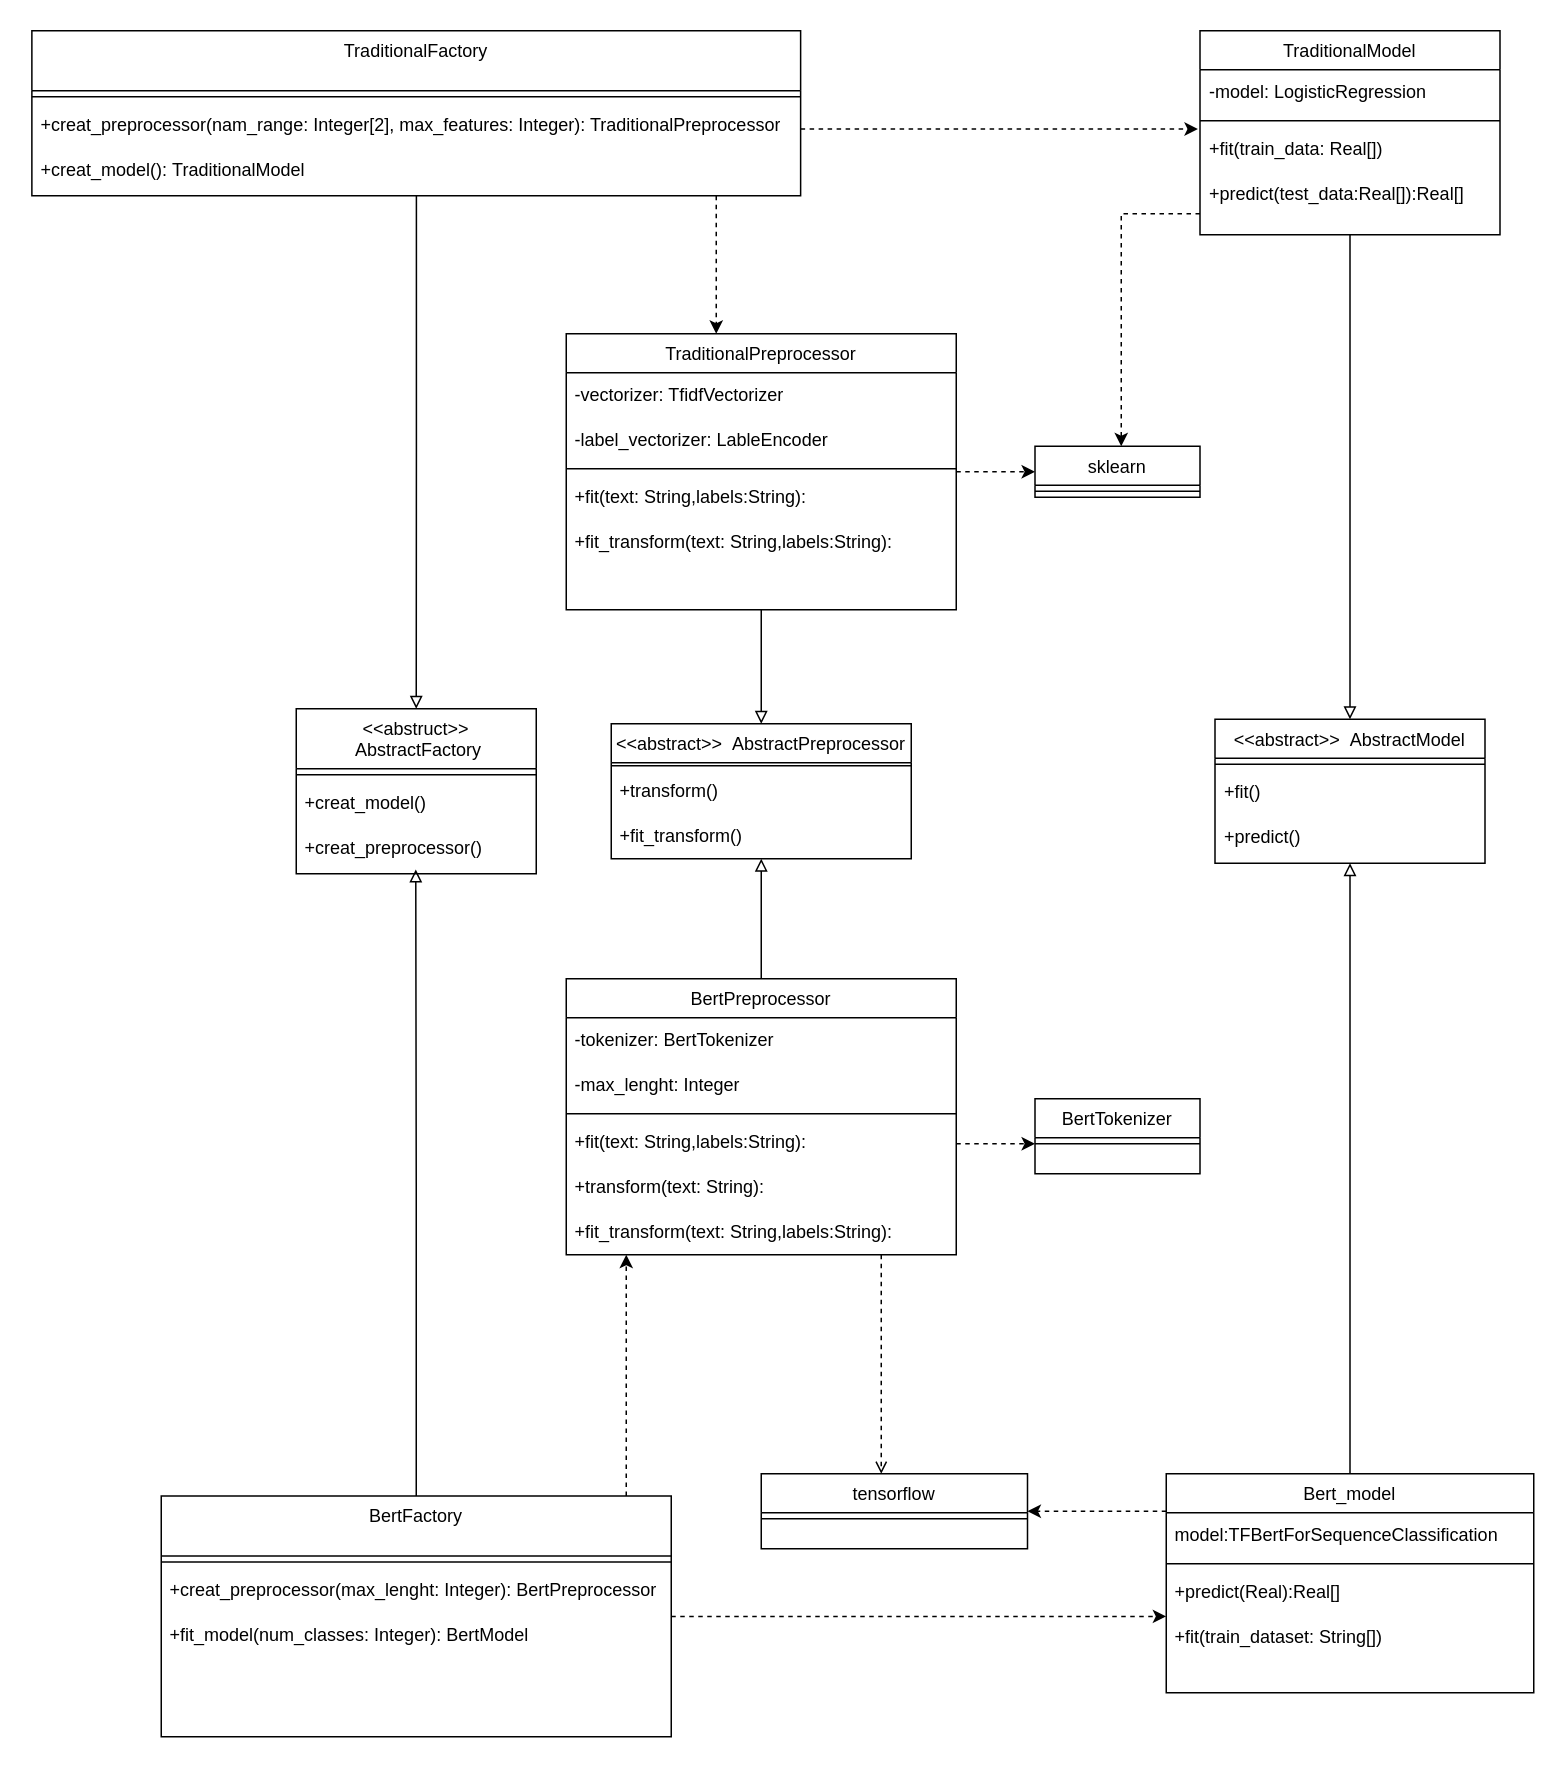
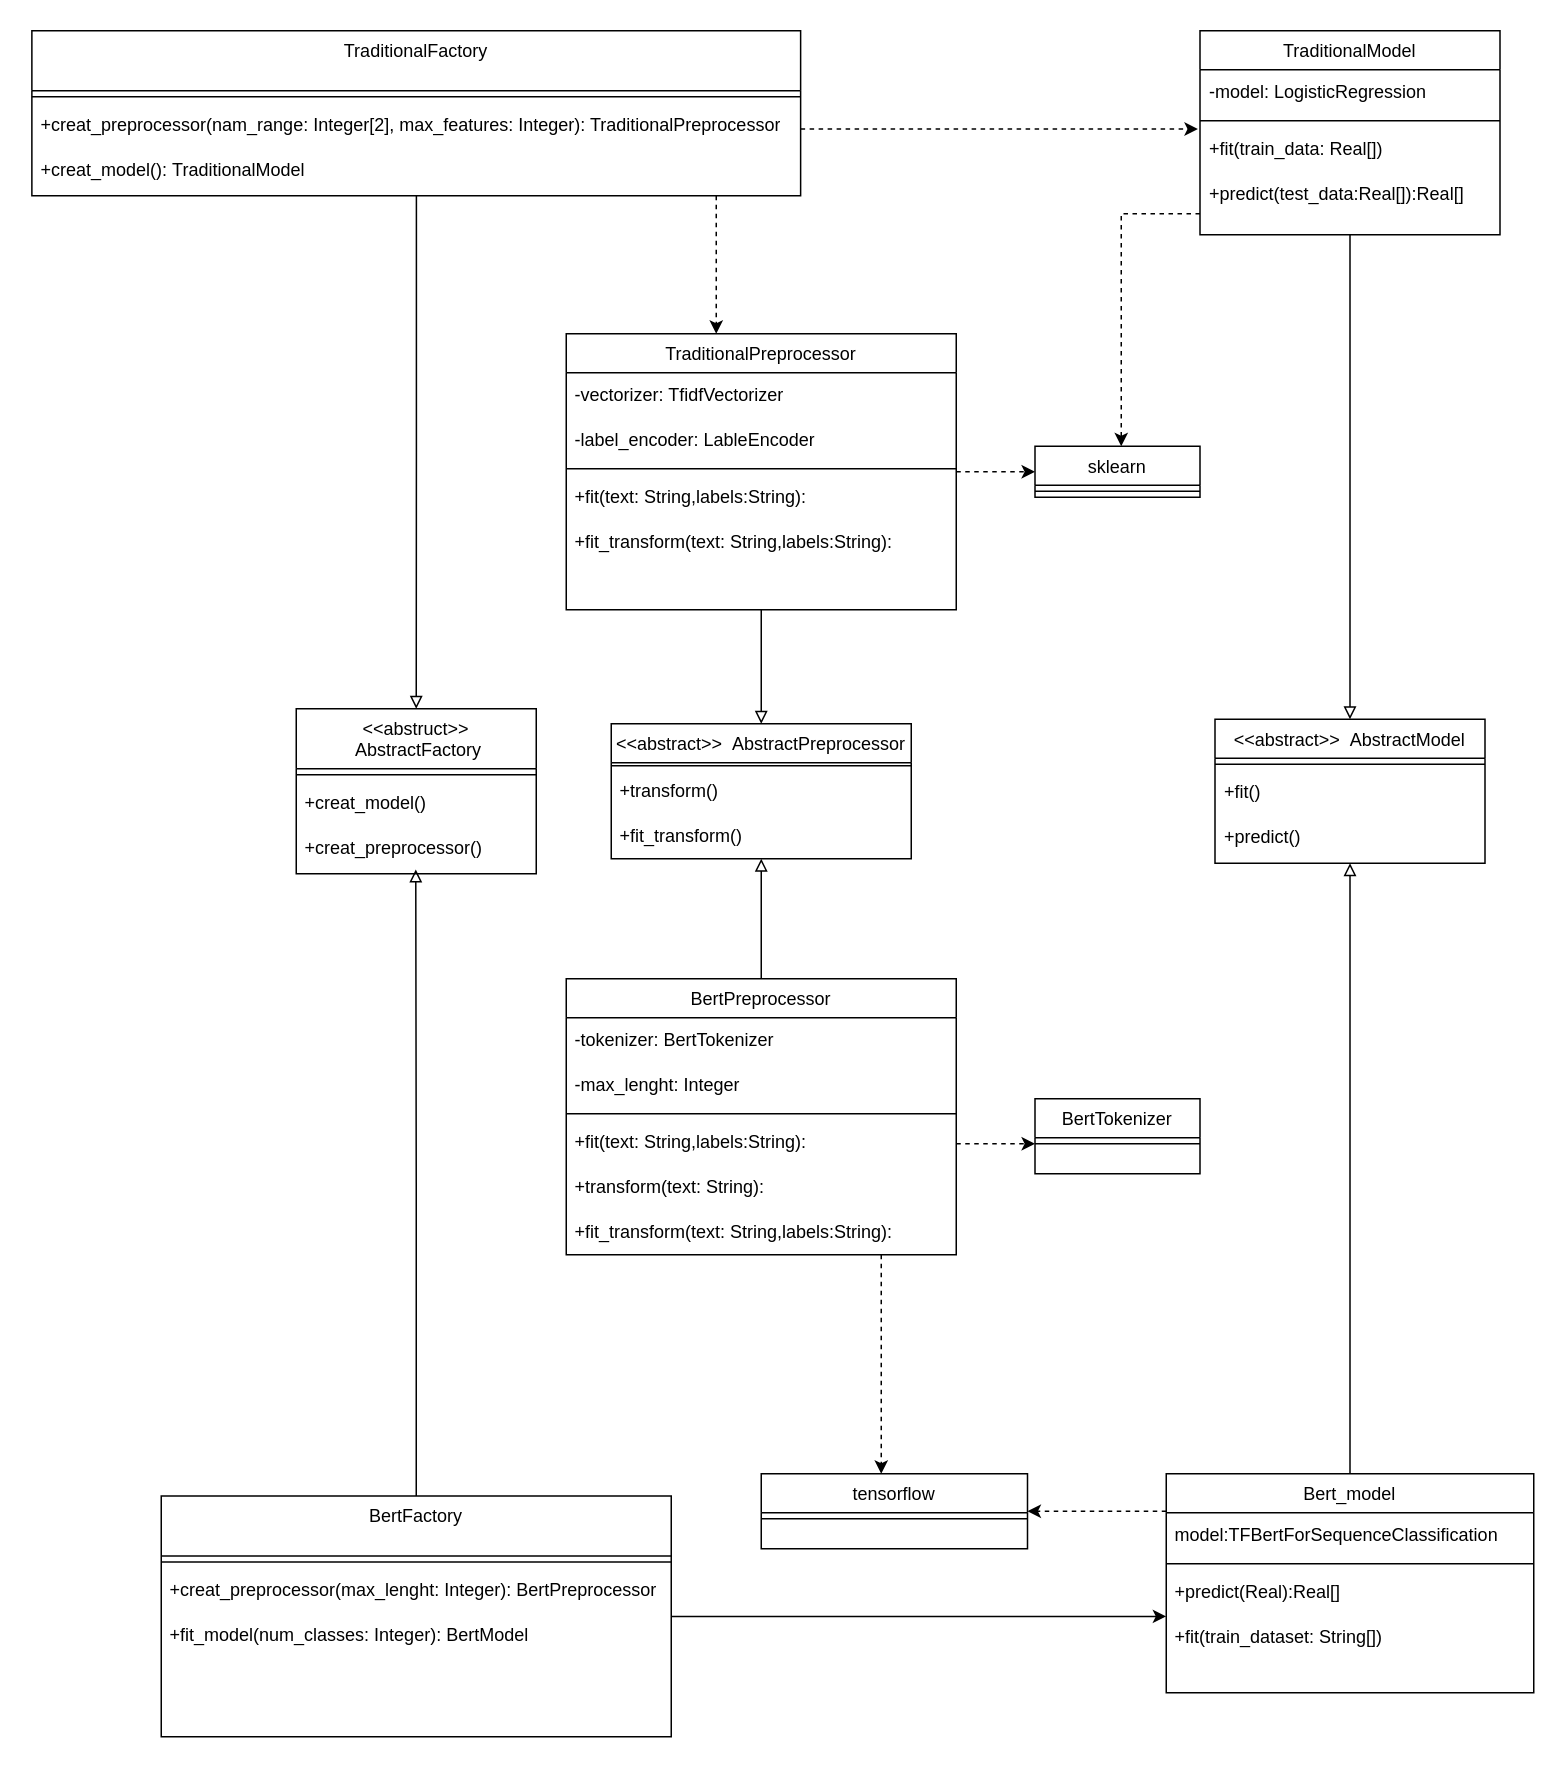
- <mxCell id="47" value="-label_vectorizer: LableEncoder" style="text;strokeColor=none;fillColor=none;align=left;verticalAlign=middle;spacingLeft=4;spacingRight=4;overflow=hidden;points=[[0,0.5],[1,0.5]];portConstraint=eastwest;rotatable=0;whiteSpace=wrap;html=1;" vertex="1" parent="45"><mxGeometry y="56" width="260" height="30" as="geometry" /></mxCell>
+ <mxCell id="47" value="-label_encoder: LableEncoder" style="text;strokeColor=none;fillColor=none;align=left;verticalAlign=middle;spacingLeft=4;spacingRight=4;overflow=hidden;points=[[0,0.5],[1,0.5]];portConstraint=eastwest;rotatable=0;whiteSpace=wrap;html=1;" vertex="1" parent="45"><mxGeometry y="56" width="260" height="30" as="geometry" /></mxCell>
- <mxCell id="7" style="edgeStyle=orthogonalEdgeStyle;rounded=0;orthogonalLoop=1;jettySize=auto;html=1;dashed=1;" parent="1" source="9" target="52" edge="1"><mxGeometry relative="1" as="geometry"><Array as="points"><mxPoint x="417" y="872" /><mxPoint x="417" y="872" /></Array></mxGeometry></mxCell>
- <mxCell id="65" style="edgeStyle=orthogonalEdgeStyle;rounded=0;orthogonalLoop=1;jettySize=auto;html=1;dashed=1;endArrow=open;" edge="1" parent="1" source="52" target="63"><mxGeometry relative="1" as="geometry"><mxPoint x="757" y="1053" as="targetPoint" /><Array as="points"><mxPoint x="587" y="882" /><mxPoint x="587" y="882" /></Array></mxGeometry></mxCell>
+ <mxCell id="65" style="edgeStyle=orthogonalEdgeStyle;rounded=0;orthogonalLoop=1;jettySize=auto;html=1;dashed=1;" edge="1" parent="1" source="52" target="63"><mxGeometry relative="1" as="geometry"><mxPoint x="757" y="1053" as="targetPoint" /><Array as="points"><mxPoint x="587" y="882" /><mxPoint x="587" y="882" /></Array></mxGeometry></mxCell>
- <mxCell id="8" style="edgeStyle=orthogonalEdgeStyle;rounded=0;orthogonalLoop=1;jettySize=auto;html=1;dashed=1;" edge="1" parent="1" source="9" target="14"><mxGeometry relative="1" as="geometry"><Array as="points"><mxPoint x="697" y="1077" /><mxPoint x="697" y="1077" /></Array></mxGeometry></mxCell>
+ <mxCell id="8" style="edgeStyle=orthogonalEdgeStyle;rounded=0;orthogonalLoop=1;jettySize=auto;html=1;dashed=0;" edge="1" parent="1" source="9" target="14"><mxGeometry relative="1" as="geometry"><Array as="points"><mxPoint x="697" y="1077" /><mxPoint x="697" y="1077" /></Array></mxGeometry></mxCell>
